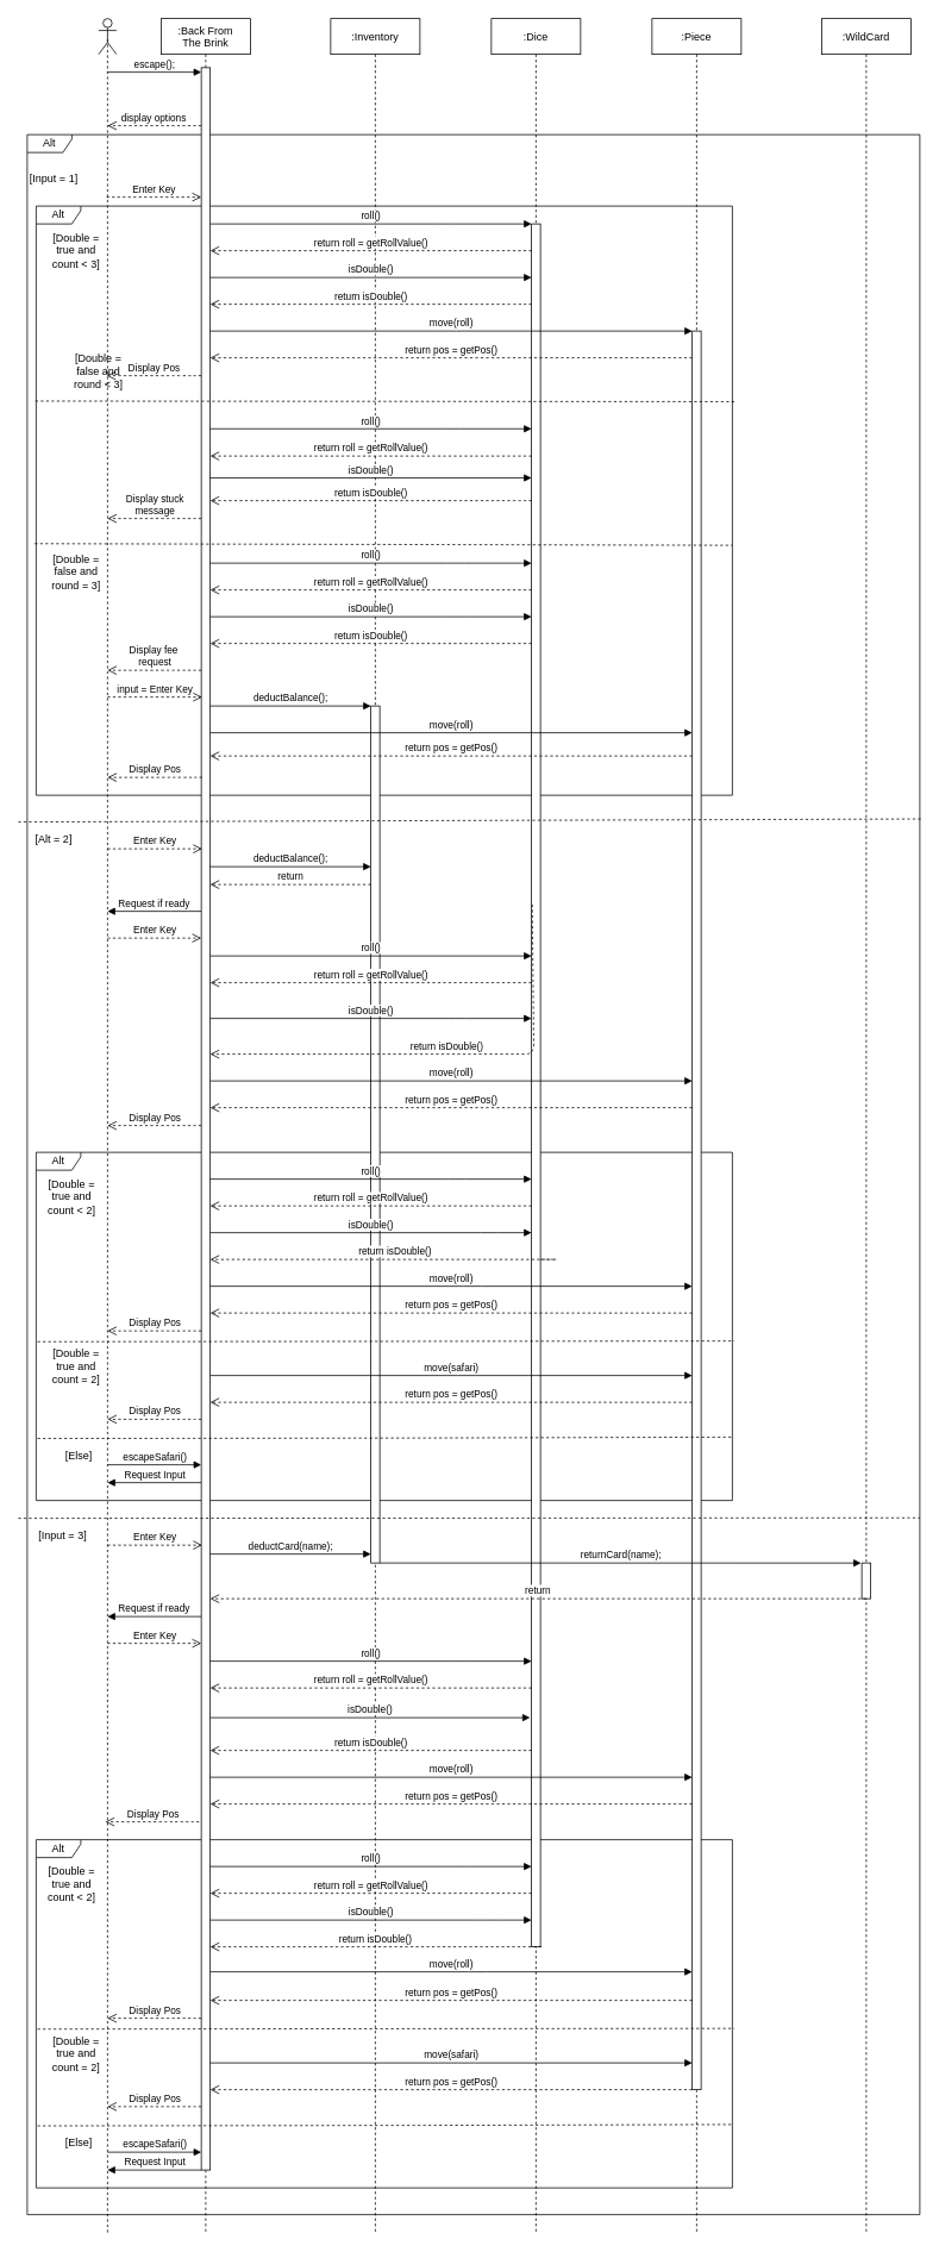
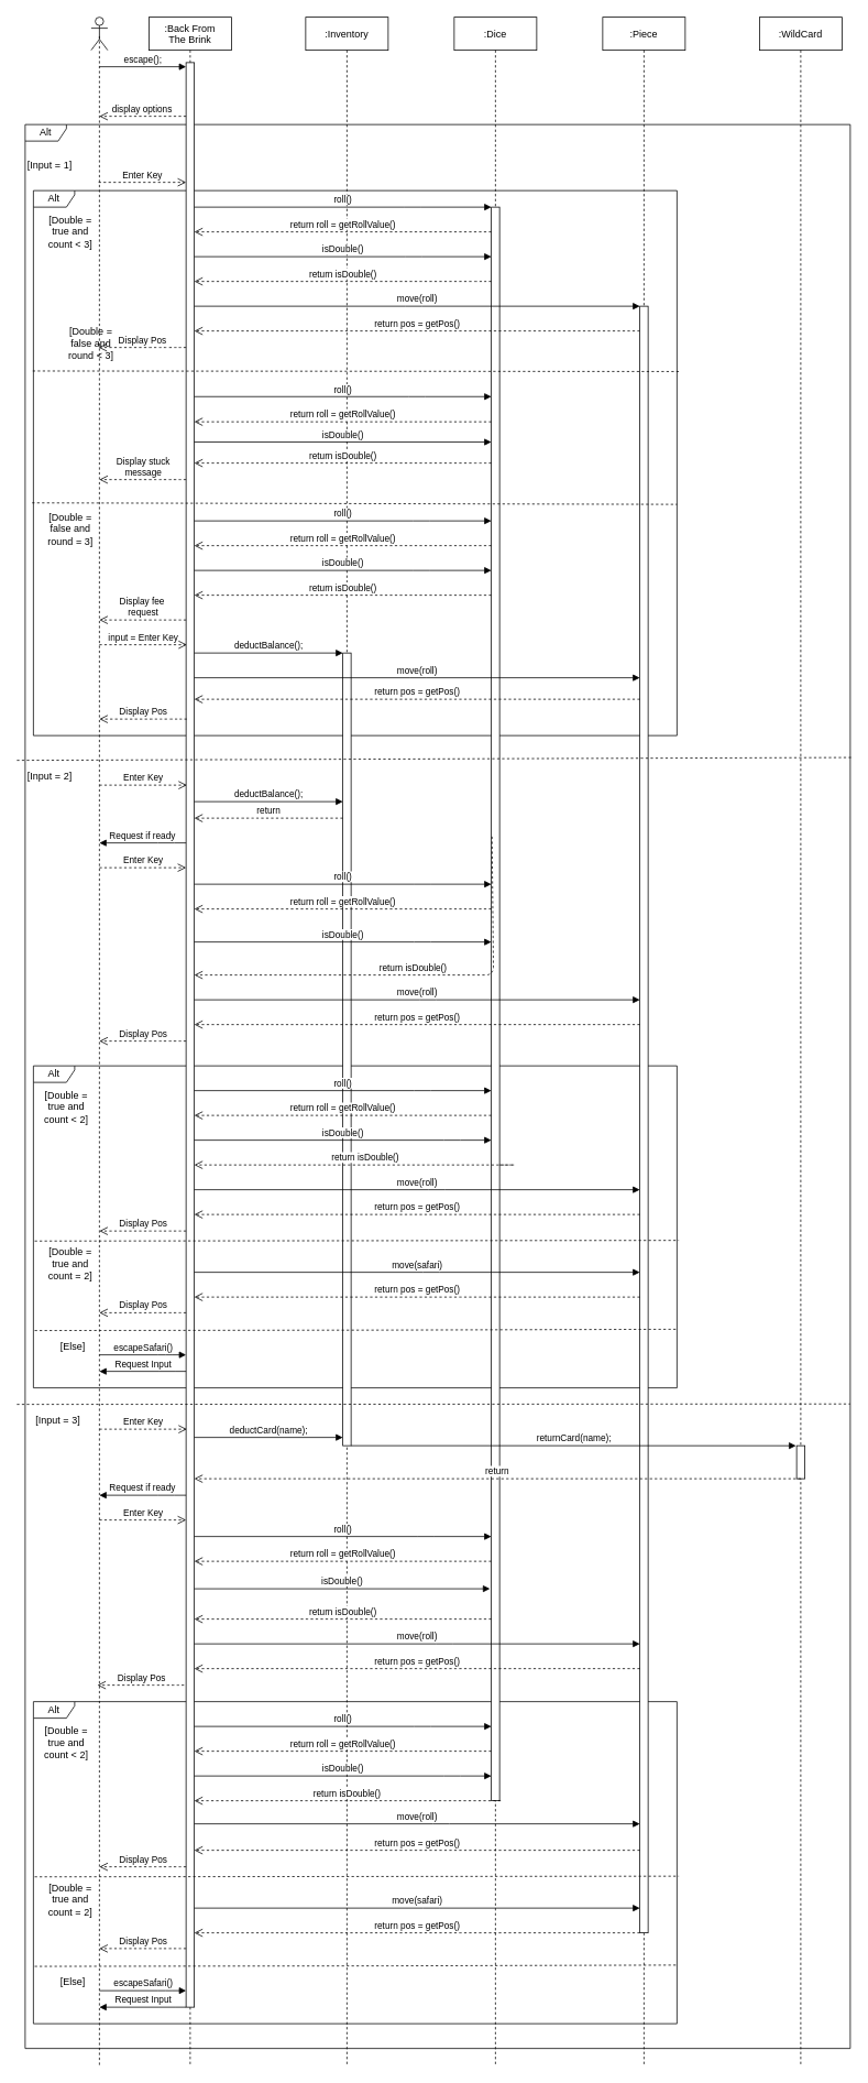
- <mxCell id="46" value="[Alt = 2]" style="text;html=1;strokeColor=none;fillColor=none;align=center;verticalAlign=middle;whiteSpace=wrap;rounded=0;" vertex="1" parent="1"><mxGeometry x="30" y="930" width="60" height="20" as="geometry" /></mxCell>
+ <mxCell id="46" value="[Input = 2]" style="text;html=1;strokeColor=none;fillColor=none;align=center;verticalAlign=middle;whiteSpace=wrap;rounded=0;" vertex="1" parent="1"><mxGeometry x="30" y="930" width="60" height="20" as="geometry" /></mxCell>
